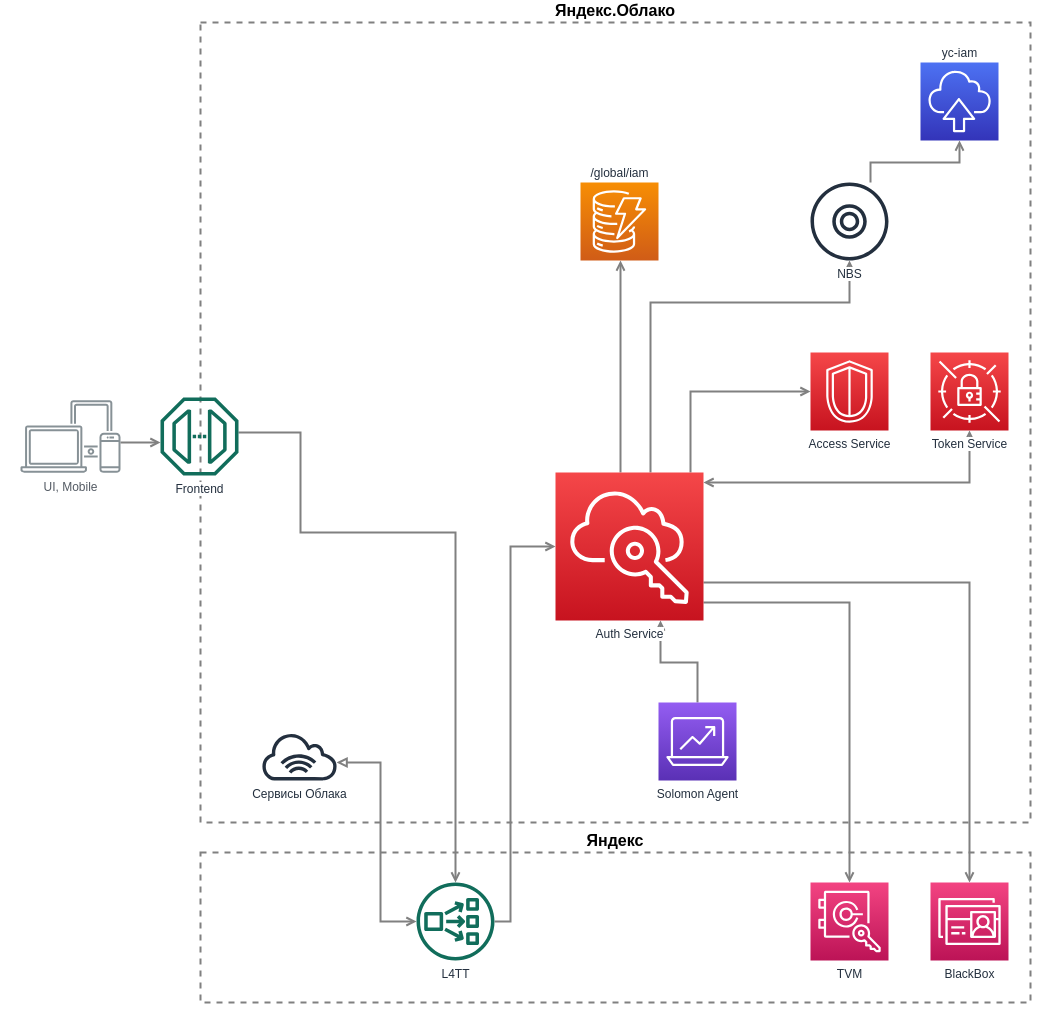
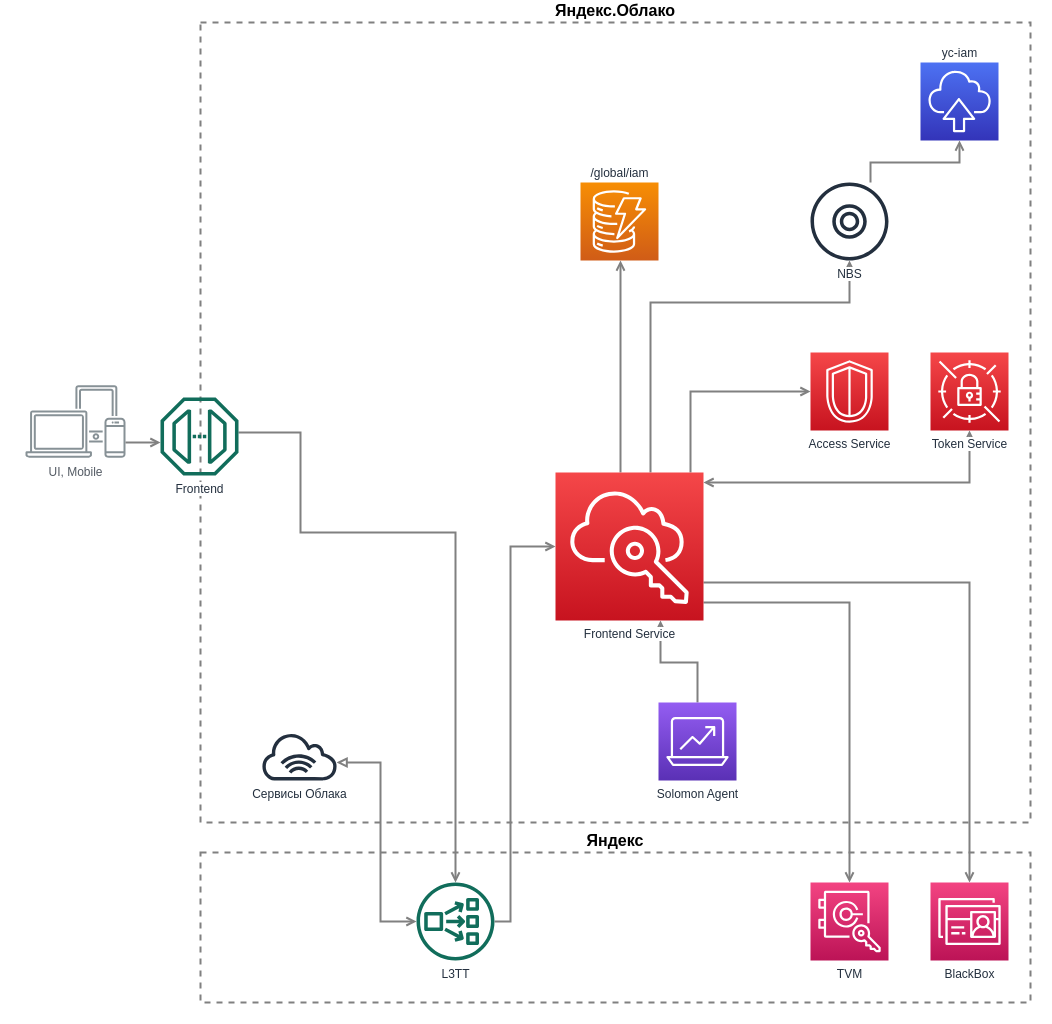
- <mxCell id="6" value="UI, Mobile" style="outlineConnect=0;gradientColor=none;fontColor=#545B64;strokeColor=none;fillColor=#879196;dashed=0;verticalLabelPosition=bottom;verticalAlign=top;align=center;html=1;fontSize=12;fontStyle=0;aspect=fixed;shape=mxgraph.aws4.illustration_devices;pointerEvents=1" parent="1" vertex="1"><mxGeometry x="20" y="397.5" width="100" height="73" as="geometry" /></mxCell>
+ <mxCell id="6" value="UI, Mobile" style="outlineConnect=0;gradientColor=none;fontColor=#545B64;strokeColor=none;fillColor=#879196;dashed=0;verticalLabelPosition=bottom;verticalAlign=top;align=center;html=1;fontSize=12;fontStyle=0;aspect=fixed;shape=mxgraph.aws4.illustration_devices;pointerEvents=1" parent="1" vertex="1"><mxGeometry x="25" y="382.5" width="100" height="73" as="geometry" /></mxCell>
- <mxCell id="26" value="Auth Service" style="outlineConnect=0;fontColor=#232F3E;gradientColor=#F54749;gradientDirection=north;fillColor=#C7131F;strokeColor=#ffffff;dashed=0;verticalLabelPosition=bottom;verticalAlign=top;align=center;html=1;fontSize=12;fontStyle=0;aspect=fixed;shape=mxgraph.aws4.resourceIcon;resIcon=mxgraph.aws4.single_sign_on;labelBackgroundColor=#ffffff;" vertex="1" parent="1"><mxGeometry x="555" y="470" width="148" height="148" as="geometry" /></mxCell>
+ <mxCell id="26" value="Frontend Service" style="outlineConnect=0;fontColor=#232F3E;gradientColor=#F54749;gradientDirection=north;fillColor=#C7131F;strokeColor=#ffffff;dashed=0;verticalLabelPosition=bottom;verticalAlign=top;align=center;html=1;fontSize=12;fontStyle=0;aspect=fixed;shape=mxgraph.aws4.resourceIcon;resIcon=mxgraph.aws4.single_sign_on;labelBackgroundColor=#ffffff;" vertex="1" parent="1"><mxGeometry x="555" y="470" width="148" height="148" as="geometry" /></mxCell>
- <mxCell id="15" value="L4TT" style="outlineConnect=0;fontColor=#232F3E;gradientColor=none;fillColor=#116D5B;strokeColor=none;dashed=0;verticalLabelPosition=bottom;verticalAlign=top;align=center;html=1;fontSize=12;fontStyle=0;aspect=fixed;pointerEvents=1;shape=mxgraph.aws4.network_load_balancer;labelBackgroundColor=#ffffff;" parent="1" vertex="1"><mxGeometry x="416" y="880" width="78" height="78" as="geometry" /></mxCell>
+ <mxCell id="15" value="L3TT" style="outlineConnect=0;fontColor=#232F3E;gradientColor=none;fillColor=#116D5B;strokeColor=none;dashed=0;verticalLabelPosition=bottom;verticalAlign=top;align=center;html=1;fontSize=12;fontStyle=0;aspect=fixed;pointerEvents=1;shape=mxgraph.aws4.network_load_balancer;labelBackgroundColor=#ffffff;" parent="1" vertex="1"><mxGeometry x="416" y="880" width="78" height="78" as="geometry" /></mxCell>
